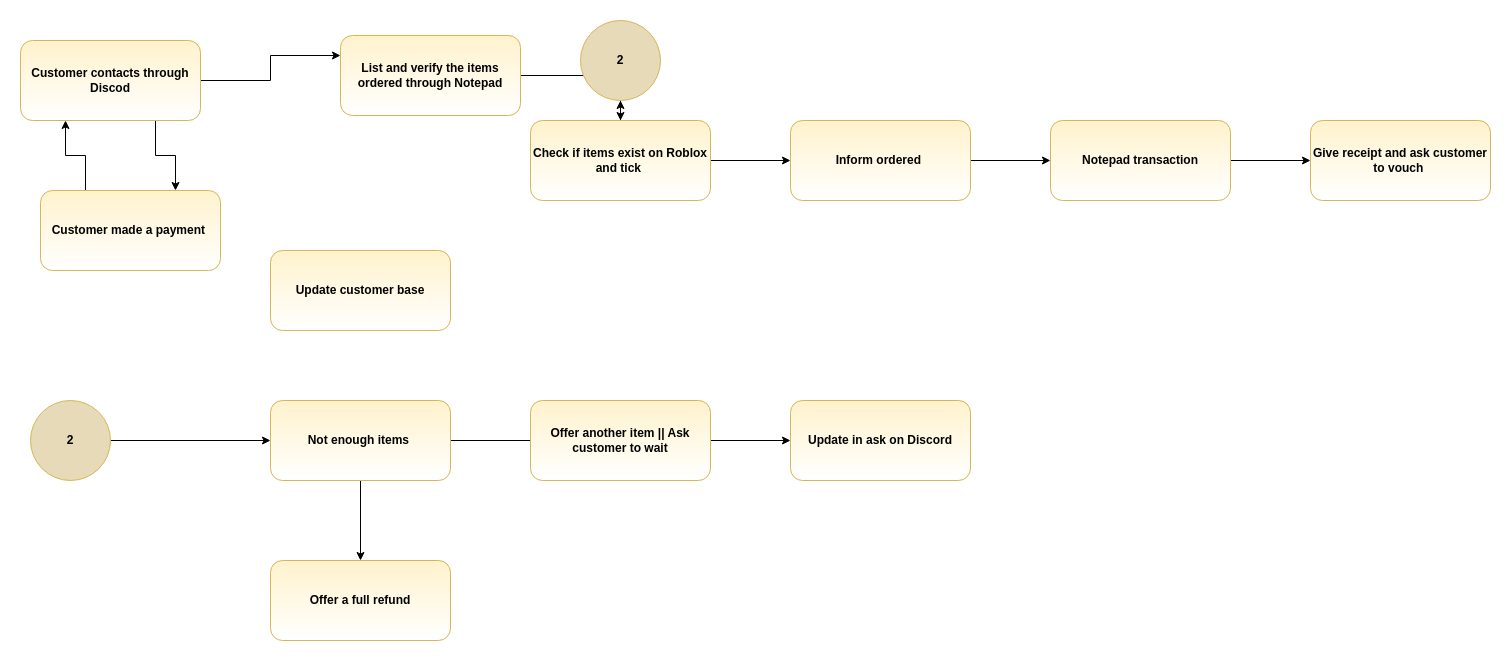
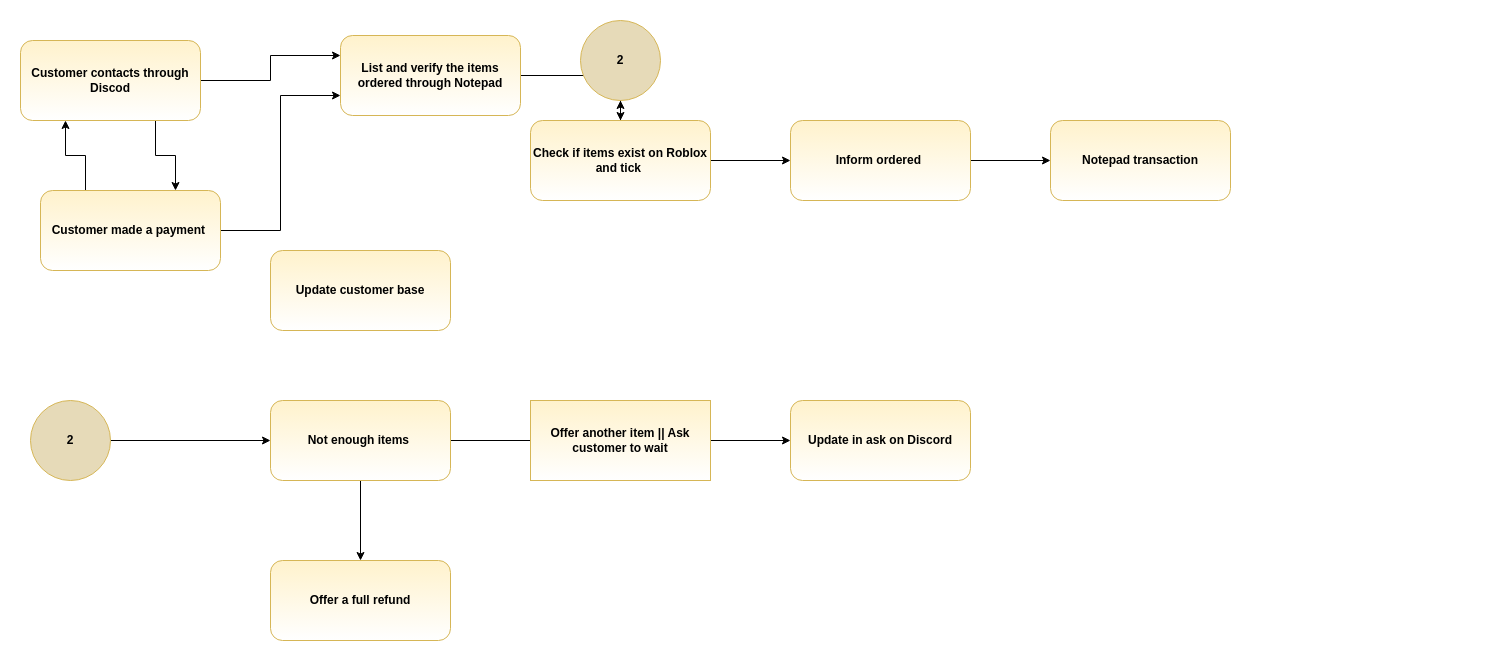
- <mxCell id="25" style="edgeStyle=orthogonalEdgeStyle;rounded=0;orthogonalLoop=1;jettySize=auto;html=1;" edge="1" parent="1" source="26" target="27"><mxGeometry relative="1" as="geometry" /></mxCell>
- <mxCell id="27" value="Give receipt and ask customer to vouch&amp;nbsp;" style="rounded=1;whiteSpace=wrap;html=1;fontSize=12;glass=0;strokeWidth=1;shadow=0;strokeColor=#d6b656;align=center;verticalAlign=middle;fontFamily=Helvetica;fontColor=default;fontStyle=1;fillColor=#fff2cc;gradientColor=#FFFFFF;" vertex="1" parent="1"><mxGeometry x="1310" y="120" width="180" height="80" as="geometry" /></mxCell>
+ <mxCell id="6" style="edgeStyle=orthogonalEdgeStyle;rounded=0;orthogonalLoop=1;jettySize=auto;html=1;entryX=0;entryY=0.75;entryDx=0;entryDy=0;" edge="1" parent="1" source="7" target="9"><mxGeometry relative="1" as="geometry" /></mxCell>
- <mxCell id="19" value="Offer another item || Ask customer to wait" style="rounded=1;whiteSpace=wrap;html=1;fontSize=12;glass=0;strokeWidth=1;shadow=0;fontStyle=1;strokeColor=#d6b656;align=center;verticalAlign=middle;fontFamily=Helvetica;fontColor=default;fillColor=#fff2cc;gradientColor=#FFFFFF;" vertex="1" parent="1"><mxGeometry x="530" y="400" width="180" height="80" as="geometry" /></mxCell>
+ <mxCell id="19" value="Offer another item || Ask customer to wait" style="whiteSpace=wrap;html=1;fontSize=12;glass=0;strokeWidth=1;shadow=0;fontStyle=1;strokeColor=#d6b656;align=center;verticalAlign=middle;fontFamily=Helvetica;fontColor=default;fillColor=#fff2cc;gradientColor=#FFFFFF;rounded=0;" vertex="1" parent="1"><mxGeometry x="530" y="400" width="180" height="80" as="geometry" /></mxCell>
